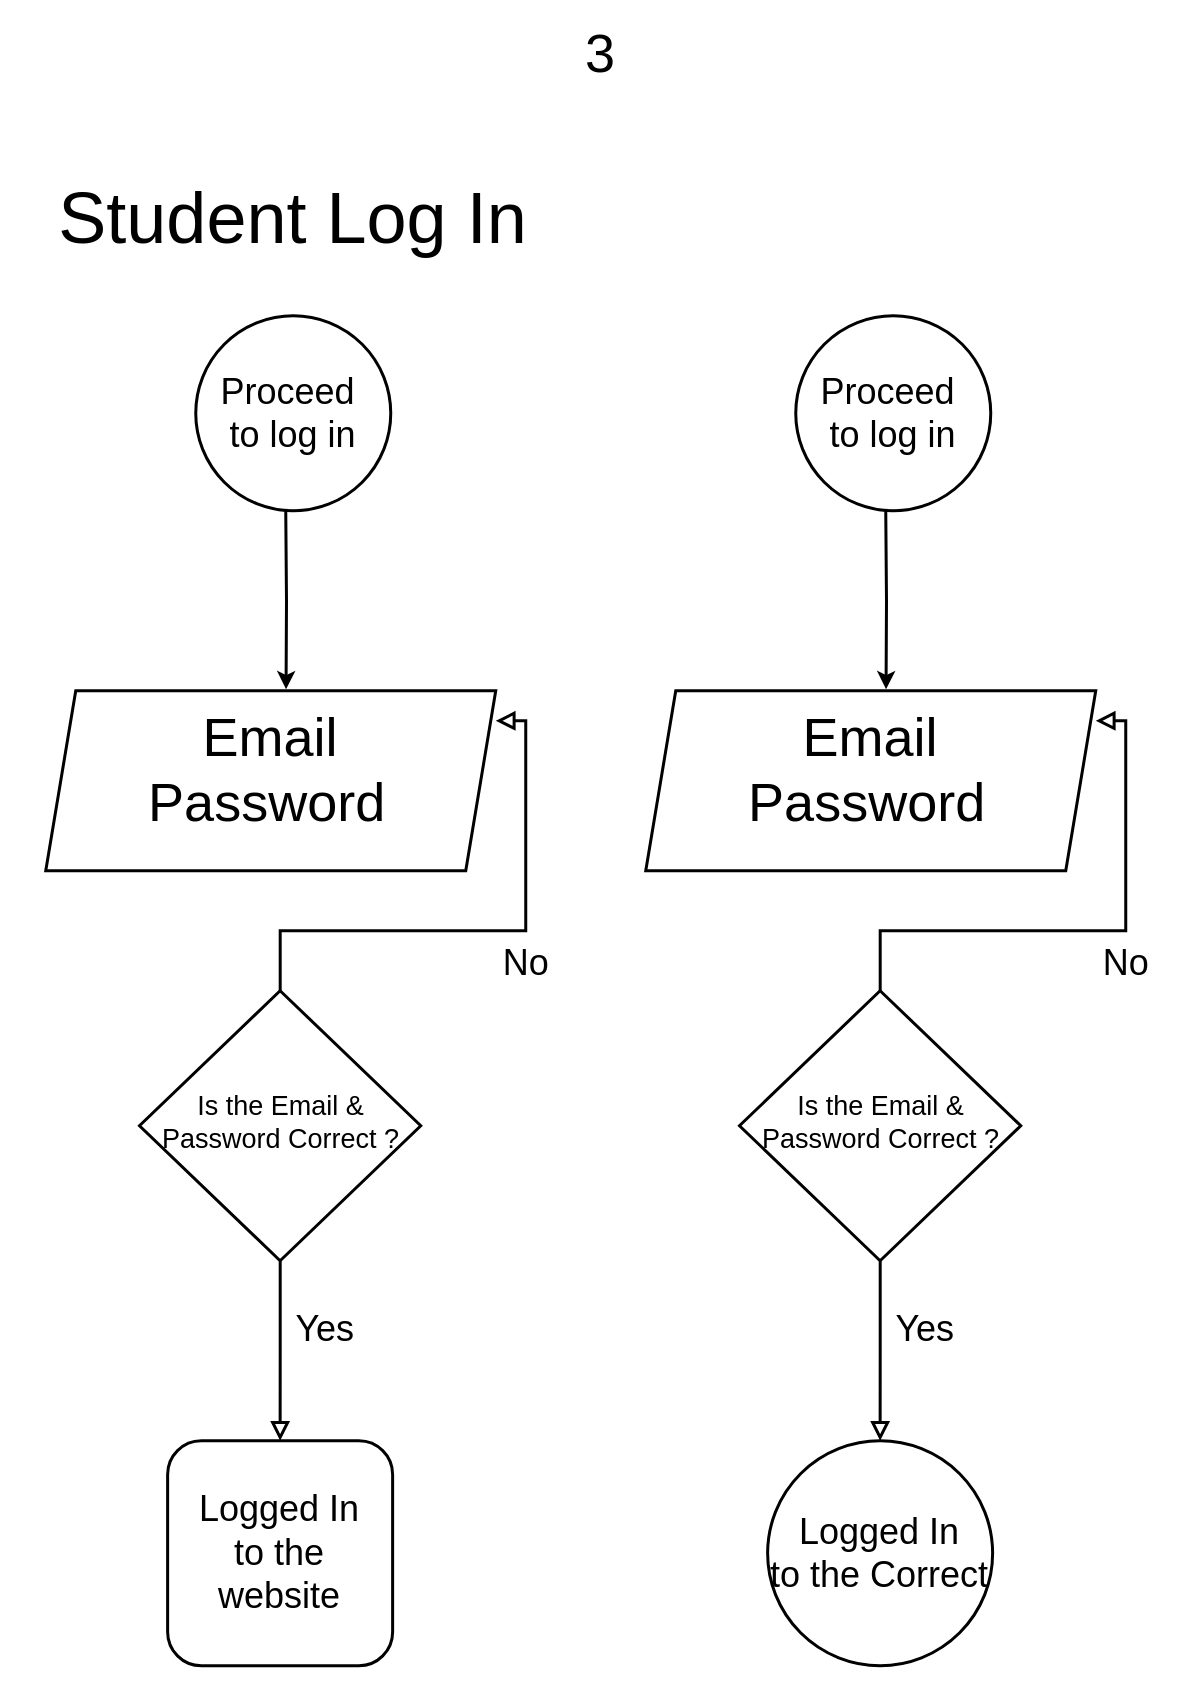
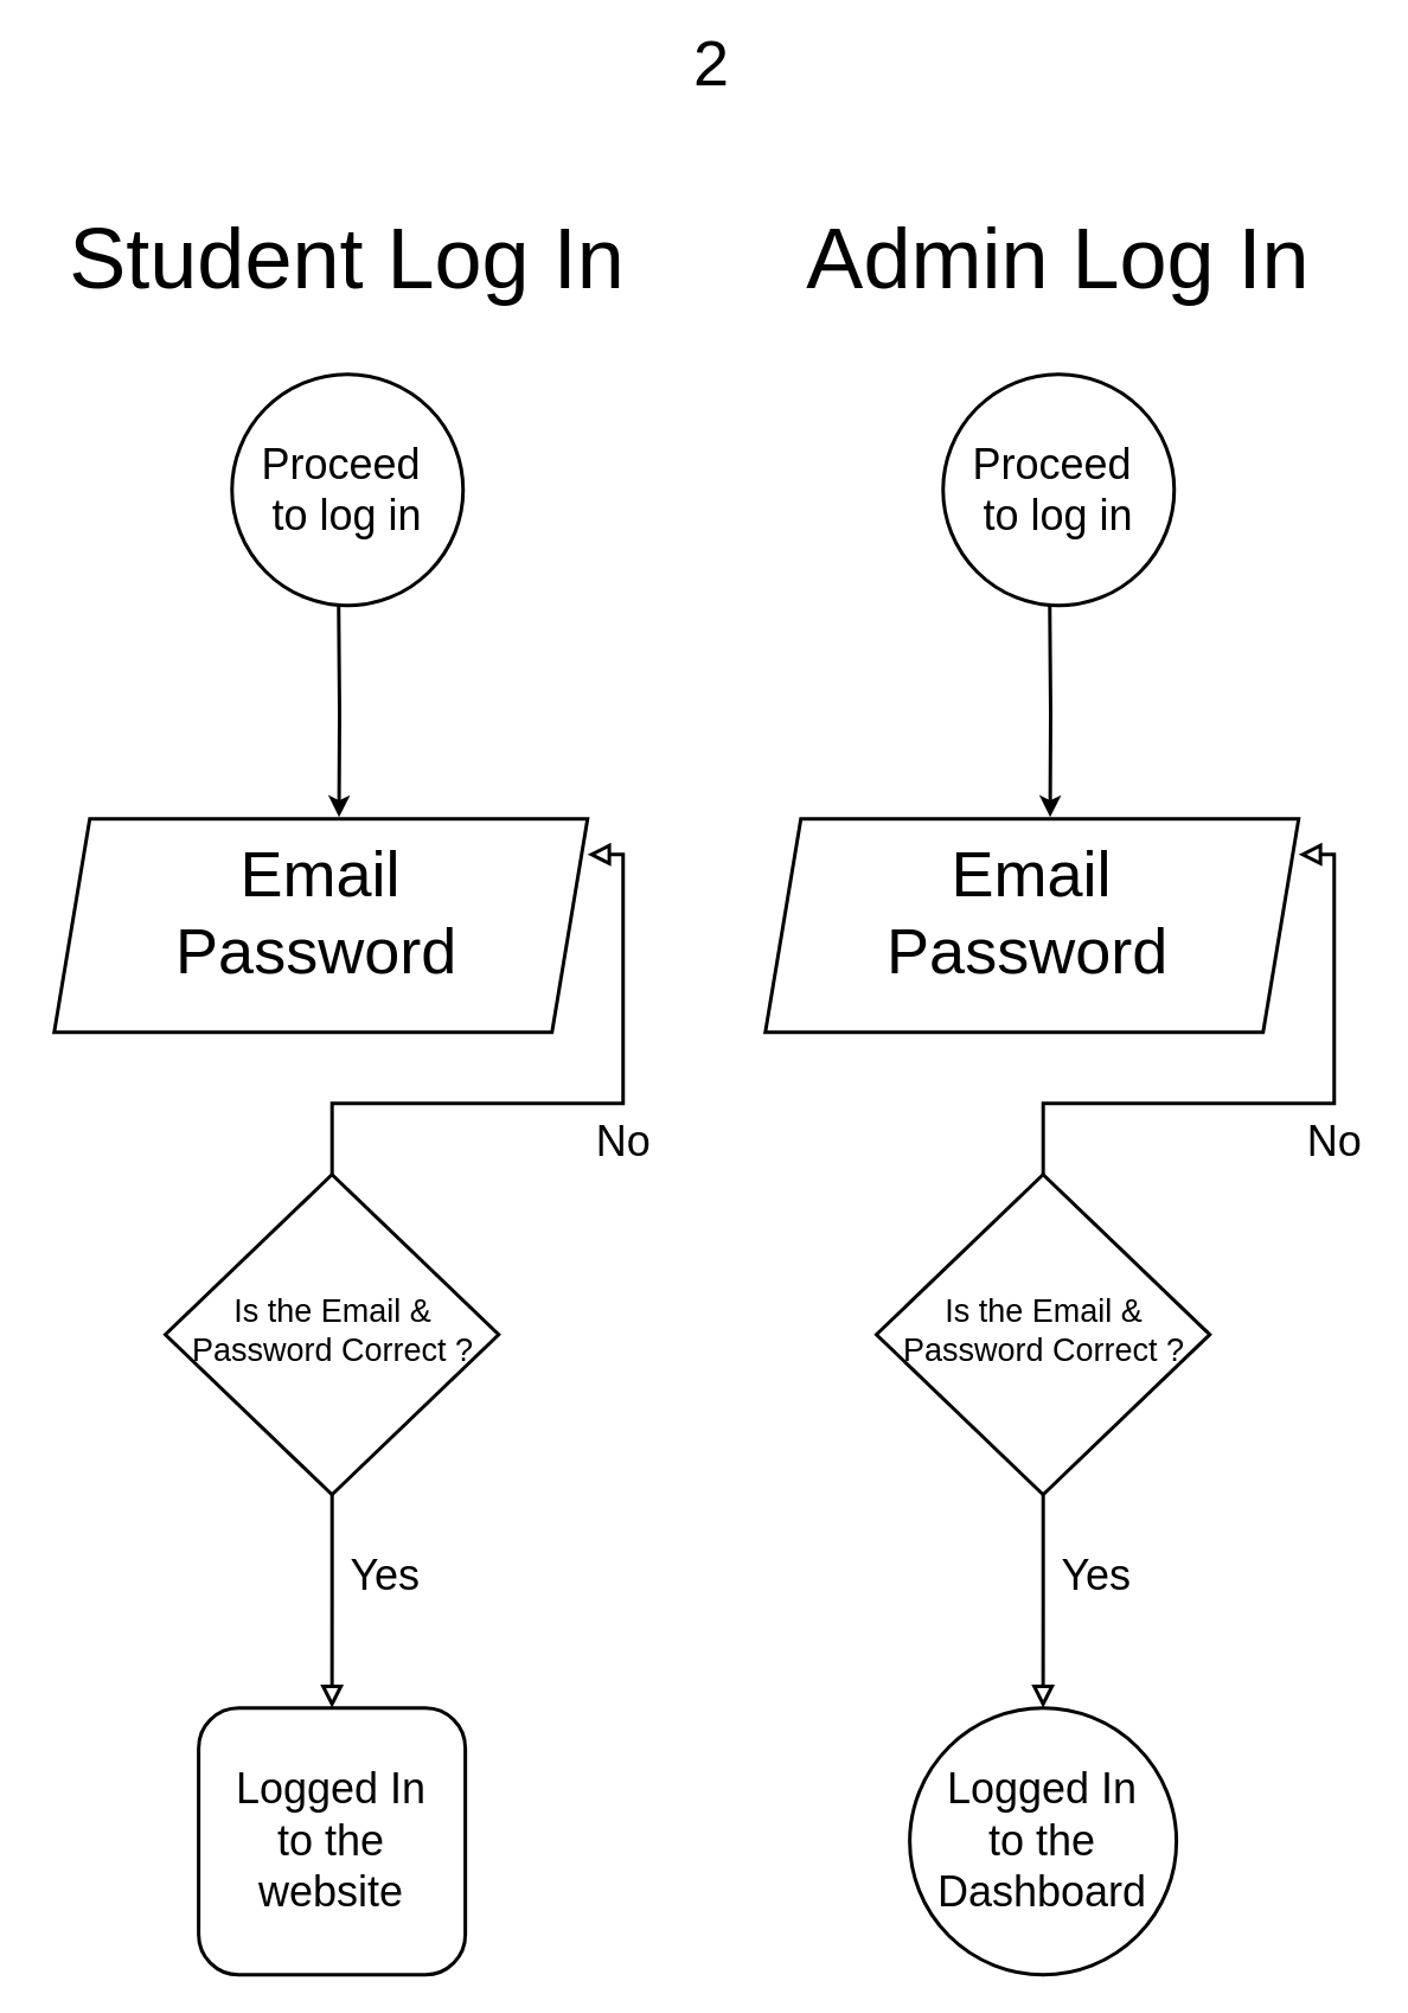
- <mxCell id="18" value="&lt;font style=&quot;font-size: 36px;&quot;&gt;3&lt;/font&gt;" style="text;strokeColor=none;align=center;fillColor=none;html=1;verticalAlign=middle;whiteSpace=wrap;rounded=0;" vertex="1" parent="1"><mxGeometry x="370" y="20" width="60" height="30" as="geometry" /></mxCell>
+ <mxCell id="18" value="&lt;font style=&quot;font-size: 36px;&quot;&gt;2&lt;/font&gt;" style="text;strokeColor=none;align=center;fillColor=none;html=1;verticalAlign=middle;whiteSpace=wrap;rounded=0;" vertex="1" parent="1"><mxGeometry x="370" y="20" width="60" height="30" as="geometry" /></mxCell>
+ <mxCell id="17" value="&lt;font style=&quot;font-size: 48px;&quot;&gt;Admin Log In&lt;/font&gt;" style="text;strokeColor=none;align=center;fillColor=none;html=1;verticalAlign=middle;whiteSpace=wrap;rounded=0;" vertex="1" parent="1"><mxGeometry x="420" y="130" width="350" height="30" as="geometry" /></mxCell>
- <mxCell id="15" value="&lt;font style=&quot;font-size: 24px;&quot;&gt;Logged In&lt;/font&gt;&lt;div&gt;&lt;font style=&quot;font-size: 24px;&quot;&gt;to the Correct&lt;/font&gt;&lt;/div&gt;" style="ellipse;whiteSpace=wrap;html=1;aspect=fixed;strokeWidth=2;" vertex="1" parent="1"><mxGeometry x="511.25" y="960" width="150" height="150" as="geometry" /></mxCell>
+ <mxCell id="15" value="&lt;font style=&quot;font-size: 24px;&quot;&gt;Logged In&lt;/font&gt;&lt;div&gt;&lt;font style=&quot;font-size: 24px;&quot;&gt;to the Dashboard&lt;/font&gt;&lt;/div&gt;" style="ellipse;whiteSpace=wrap;html=1;aspect=fixed;strokeWidth=2;" vertex="1" parent="1"><mxGeometry x="511.25" y="960" width="150" height="150" as="geometry" /></mxCell>
